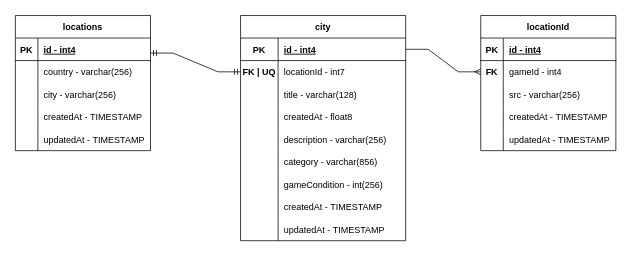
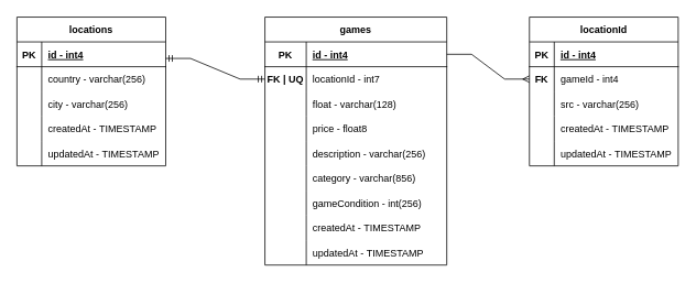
- <mxCell id="34" value="city" style="shape=table;startSize=30;container=1;collapsible=1;childLayout=tableLayout;fixedRows=1;rowLines=0;fontStyle=1;align=center;resizeLast=1;" vertex="1" parent="1"><mxGeometry x="320" y="20" width="220" height="300" as="geometry" /></mxCell>
+ <mxCell id="34" value="games" style="shape=table;startSize=30;container=1;collapsible=1;childLayout=tableLayout;fixedRows=1;rowLines=0;fontStyle=1;align=center;resizeLast=1;" vertex="1" parent="1"><mxGeometry x="320" y="20" width="220" height="300" as="geometry" /></mxCell>
- <mxCell id="43" value="title - varchar(128)" style="shape=partialRectangle;connectable=0;fillColor=none;top=0;left=0;bottom=0;right=0;align=left;spacingLeft=6;overflow=hidden;" vertex="1" parent="41"><mxGeometry x="50" width="170" height="30" as="geometry"><mxRectangle width="170" height="30" as="alternateBounds" /></mxGeometry></mxCell>
+ <mxCell id="43" value="float - varchar(128)" style="shape=partialRectangle;connectable=0;fillColor=none;top=0;left=0;bottom=0;right=0;align=left;spacingLeft=6;overflow=hidden;" vertex="1" parent="41"><mxGeometry x="50" width="170" height="30" as="geometry"><mxRectangle width="170" height="30" as="alternateBounds" /></mxGeometry></mxCell>
- <mxCell id="46" value="createdAt - float8" style="shape=partialRectangle;connectable=0;fillColor=none;top=0;left=0;bottom=0;right=0;align=left;spacingLeft=6;overflow=hidden;" vertex="1" parent="44"><mxGeometry x="50" width="170" height="30" as="geometry"><mxRectangle width="170" height="30" as="alternateBounds" /></mxGeometry></mxCell>
+ <mxCell id="46" value="price - float8" style="shape=partialRectangle;connectable=0;fillColor=none;top=0;left=0;bottom=0;right=0;align=left;spacingLeft=6;overflow=hidden;" vertex="1" parent="44"><mxGeometry x="50" width="170" height="30" as="geometry"><mxRectangle width="170" height="30" as="alternateBounds" /></mxGeometry></mxCell>
